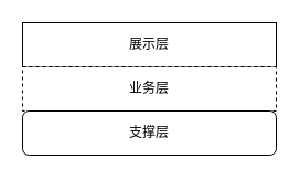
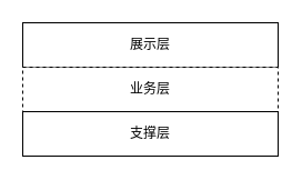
- <mxCell id="4" value="支撑层" style="whiteSpace=wrap;html=1;rounded=1;" vertex="1" parent="1"><mxGeometry x="20" y="100" width="230" height="40" as="geometry" /></mxCell>
+ <mxCell id="4" value="支撑层" style="rounded=0;whiteSpace=wrap;html=1;" vertex="1" parent="1"><mxGeometry x="20" y="100" width="230" height="40" as="geometry" /></mxCell>
